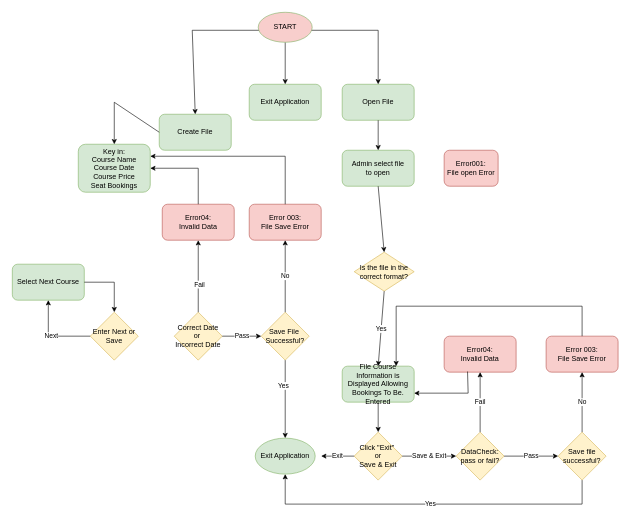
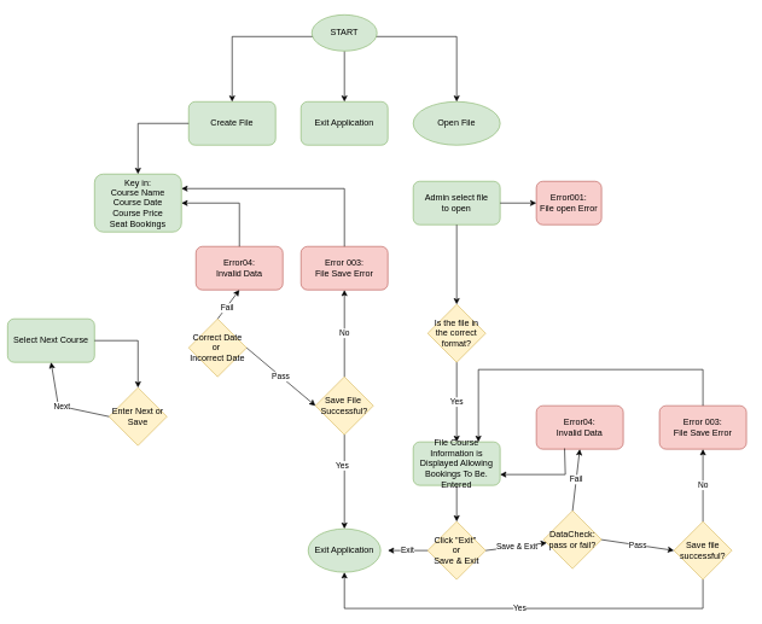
- <mxCell id="49" value="START" style="ellipse;whiteSpace=wrap;html=1;fillColor=#f8cecc;strokeColor=#82b366;" vertex="1" parent="1"><mxGeometry x="430" y="20" width="90" height="50" as="geometry" /></mxCell>
+ <mxCell id="49" value="START" style="ellipse;whiteSpace=wrap;html=1;fillColor=#d5e8d4;strokeColor=#82b366;" vertex="1" parent="1"><mxGeometry x="430" y="20" width="90" height="50" as="geometry" /></mxCell>
- <mxCell id="4" value="Open File" style="rounded=1;whiteSpace=wrap;html=1;fillColor=#d5e8d4;strokeColor=#82b366;" parent="1" vertex="1"><mxGeometry x="570" y="140" width="120" height="60" as="geometry" /></mxCell>
+ <mxCell id="4" value="Open File" style="ellipse;whiteSpace=wrap;html=1;fillColor=#d5e8d4;strokeColor=#82b366;" parent="1" vertex="1"><mxGeometry x="570" y="140" width="120" height="60" as="geometry" /></mxCell>
- <mxCell id="2" value="Create File" style="rounded=1;whiteSpace=wrap;html=1;fillColor=#d5e8d4;strokeColor=#82b366;" parent="1" vertex="1"><mxGeometry x="265" y="190" width="120" height="60" as="geometry" /></mxCell>
+ <mxCell id="2" value="Create File" style="rounded=1;whiteSpace=wrap;html=1;fillColor=#d5e8d4;strokeColor=#82b366;" parent="1" vertex="1"><mxGeometry x="260" y="140" width="120" height="60" as="geometry" /></mxCell>
- <mxCell id="24" value="" style="endArrow=classic;html=1;rounded=0;exitX=0.5;exitY=1;exitDx=0;exitDy=0;entryX=0.5;entryY=0;entryDx=0;entryDy=0;" parent="1" source="4" target="6" edge="1"><mxGeometry width="50" height="50" relative="1" as="geometry"><mxPoint x="490" y="330" as="sourcePoint" /><mxPoint x="540" y="280" as="targetPoint" /></mxGeometry></mxCell>
+ <mxCell id="25" value="" style="endArrow=classic;html=1;rounded=0;entryX=0;entryY=0.5;entryDx=0;entryDy=0;exitX=1;exitY=0.5;exitDx=0;exitDy=0;" parent="1" source="6" target="7" edge="1"><mxGeometry width="50" height="50" relative="1" as="geometry"><mxPoint x="490" y="330" as="sourcePoint" /><mxPoint x="540" y="280" as="targetPoint" /></mxGeometry></mxCell>
- <mxCell id="14" value="Is the file in the correct format?" style="rhombus;whiteSpace=wrap;html=1;fillColor=#fff2cc;strokeColor=#d6b656;" parent="1" vertex="1"><mxGeometry x="590" y="420" width="100" height="65" as="geometry" /></mxCell>
+ <mxCell id="14" value="Is the file in the correct format?" style="rhombus;whiteSpace=wrap;html=1;fillColor=#fff2cc;strokeColor=#d6b656;" parent="1" vertex="1"><mxGeometry x="590" y="420" width="80" height="80" as="geometry" /></mxCell>
- <mxCell id="10" value="Select Next Course" style="rounded=1;whiteSpace=wrap;html=1;fillColor=#d5e8d4;strokeColor=#82b366;" parent="1" vertex="1"><mxGeometry x="20" y="440" width="120" height="60" as="geometry" /></mxCell>
+ <mxCell id="10" value="Select Next Course" style="rounded=1;whiteSpace=wrap;html=1;fillColor=#d5e8d4;strokeColor=#82b366;" parent="1" vertex="1"><mxGeometry x="10" y="440" width="120" height="60" as="geometry" /></mxCell>
- <mxCell id="11" value="Enter Next or Save" style="rhombus;whiteSpace=wrap;html=1;fillColor=#fff2cc;strokeColor=#d6b656;" parent="1" vertex="1"><mxGeometry x="150" y="520" width="80" height="80" as="geometry" /></mxCell>
+ <mxCell id="11" value="Enter Next or Save" style="rhombus;whiteSpace=wrap;html=1;fillColor=#fff2cc;strokeColor=#d6b656;" parent="1" vertex="1"><mxGeometry x="150" y="535" width="80" height="80" as="geometry" /></mxCell>
- <mxCell id="12" value="Correct Date&lt;br&gt;or&amp;nbsp;&lt;br&gt;Incorrect Date" style="rhombus;whiteSpace=wrap;html=1;fillColor=#fff2cc;strokeColor=#d6b656;" parent="1" vertex="1"><mxGeometry x="290" y="520" width="80" height="80" as="geometry" /></mxCell>
+ <mxCell id="12" value="Correct Date&lt;br&gt;or&amp;nbsp;&lt;br&gt;Incorrect Date" style="rhombus;whiteSpace=wrap;html=1;fillColor=#fff2cc;strokeColor=#d6b656;" parent="1" vertex="1"><mxGeometry x="260" y="440" width="80" height="80" as="geometry" /></mxCell>
- <mxCell id="19" value="DataCheck:&lt;br&gt;pass or fail?" style="rhombus;whiteSpace=wrap;html=1;fillColor=#fff2cc;strokeColor=#d6b656;" parent="1" vertex="1"><mxGeometry x="760" y="720" width="80" height="80" as="geometry" /></mxCell>
+ <mxCell id="19" value="DataCheck:&lt;br&gt;pass or fail?" style="rhombus;whiteSpace=wrap;html=1;fillColor=#fff2cc;strokeColor=#d6b656;" parent="1" vertex="1"><mxGeometry x="750" y="705" width="80" height="80" as="geometry" /></mxCell>
